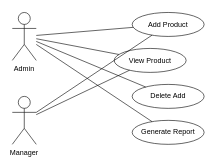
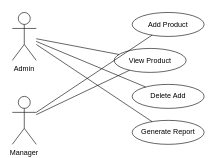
- <mxCell id="8" style="endArrow=none;html=1;" edge="1" parent="1" source="2" target="4"><mxGeometry relative="1" as="geometry" /></mxCell>
